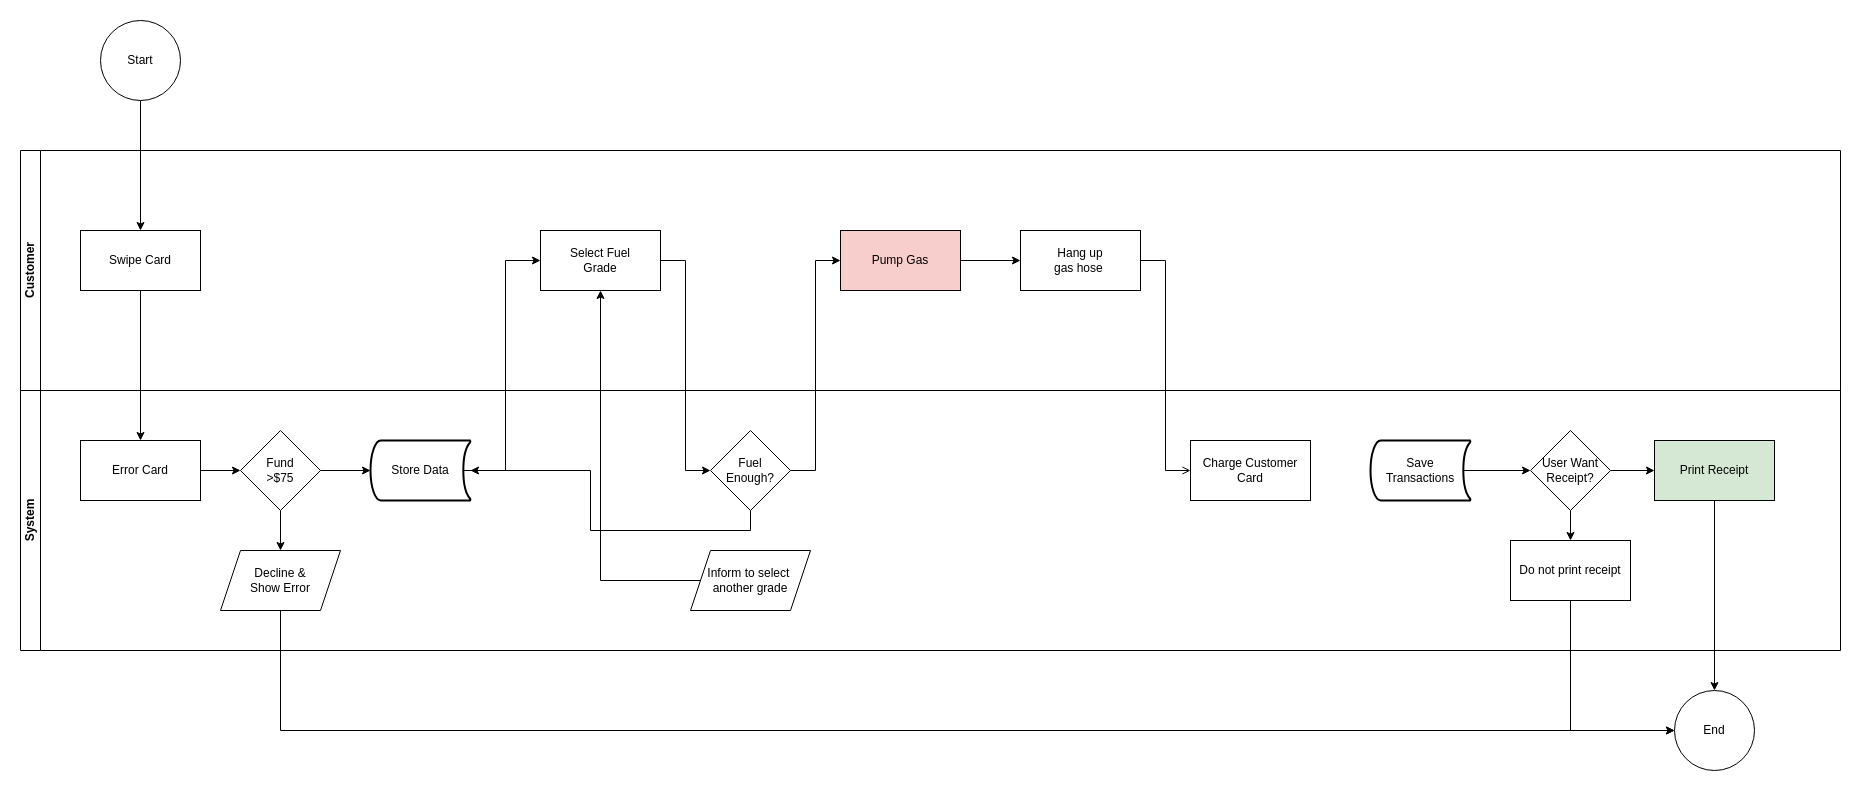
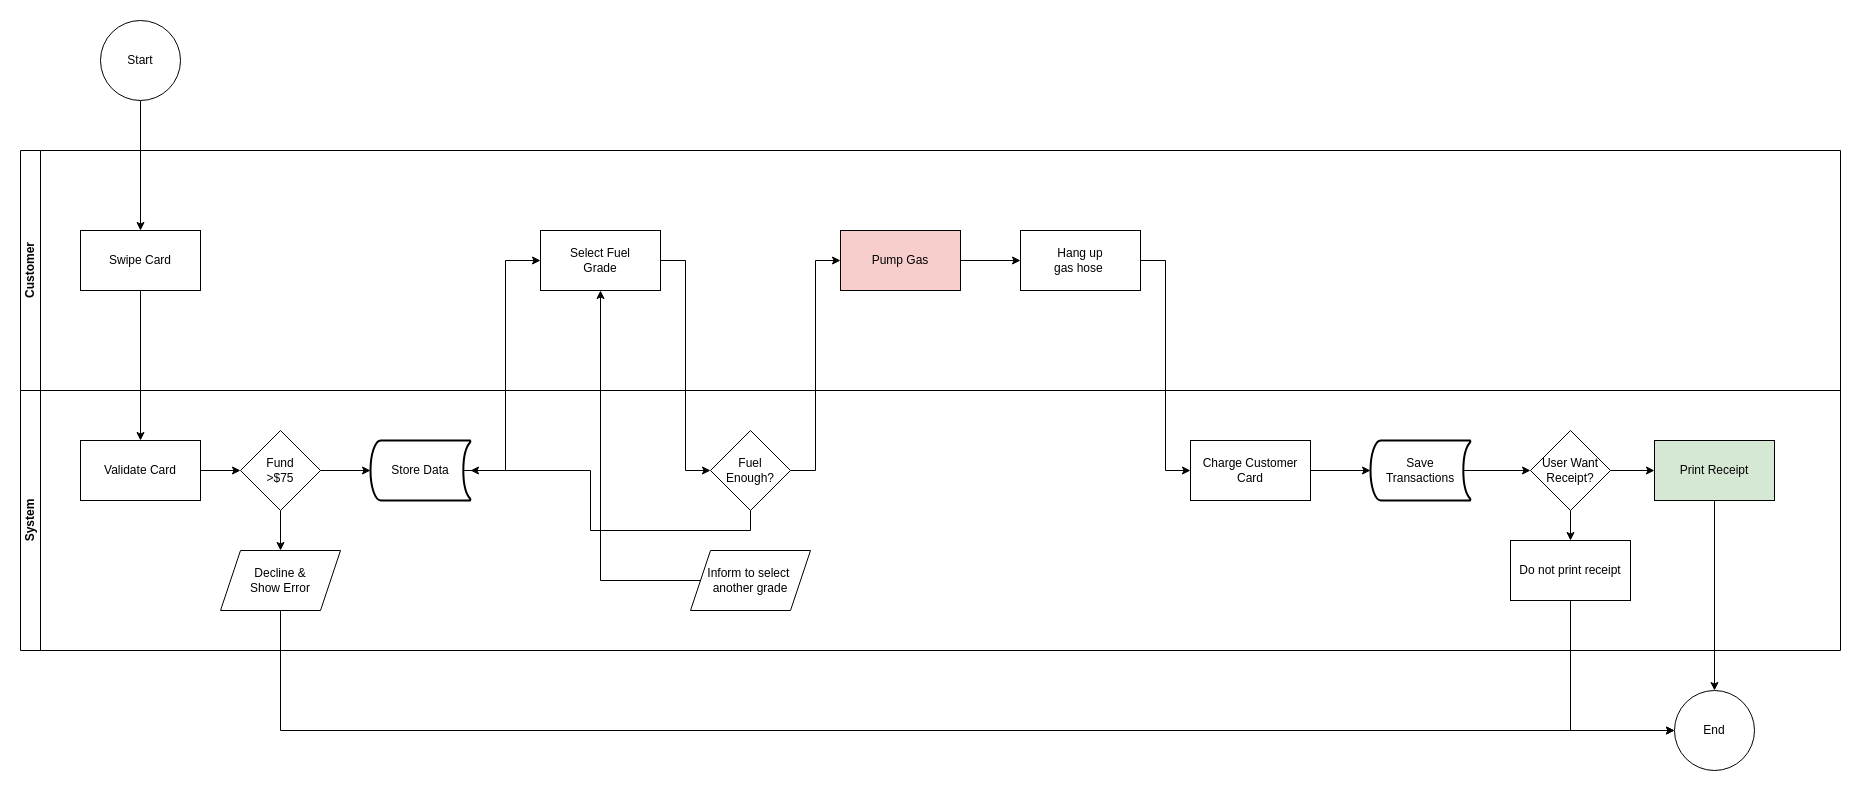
- <mxCell id="12" value="Error Card" style="whiteSpace=wrap;html=1;" vertex="1" parent="10"><mxGeometry x="60" y="50" width="120" height="60" as="geometry" /></mxCell>
+ <mxCell id="12" value="Validate Card" style="whiteSpace=wrap;html=1;" vertex="1" parent="10"><mxGeometry x="60" y="50" width="120" height="60" as="geometry" /></mxCell>
- <mxCell id="35" style="edgeStyle=orthogonalEdgeStyle;rounded=0;orthogonalLoop=1;jettySize=auto;html=1;exitX=1;exitY=0.5;exitDx=0;exitDy=0;entryX=0;entryY=0.5;entryDx=0;entryDy=0;endArrow=open;" edge="1" parent="1" source="8" target="21"><mxGeometry relative="1" as="geometry" /></mxCell>
+ <mxCell id="35" style="edgeStyle=orthogonalEdgeStyle;rounded=0;orthogonalLoop=1;jettySize=auto;html=1;exitX=1;exitY=0.5;exitDx=0;exitDy=0;entryX=0;entryY=0.5;entryDx=0;entryDy=0;" edge="1" parent="1" source="8" target="21"><mxGeometry relative="1" as="geometry" /></mxCell>
+ <mxCell id="20" style="edgeStyle=orthogonalEdgeStyle;rounded=0;orthogonalLoop=1;jettySize=auto;html=1;exitX=1;exitY=0.5;exitDx=0;exitDy=0;entryX=0;entryY=0.5;entryDx=0;entryDy=0;entryPerimeter=0;" edge="1" parent="10" source="21" target="29"><mxGeometry relative="1" as="geometry"><mxPoint x="1340" y="80" as="targetPoint" /></mxGeometry></mxCell>
